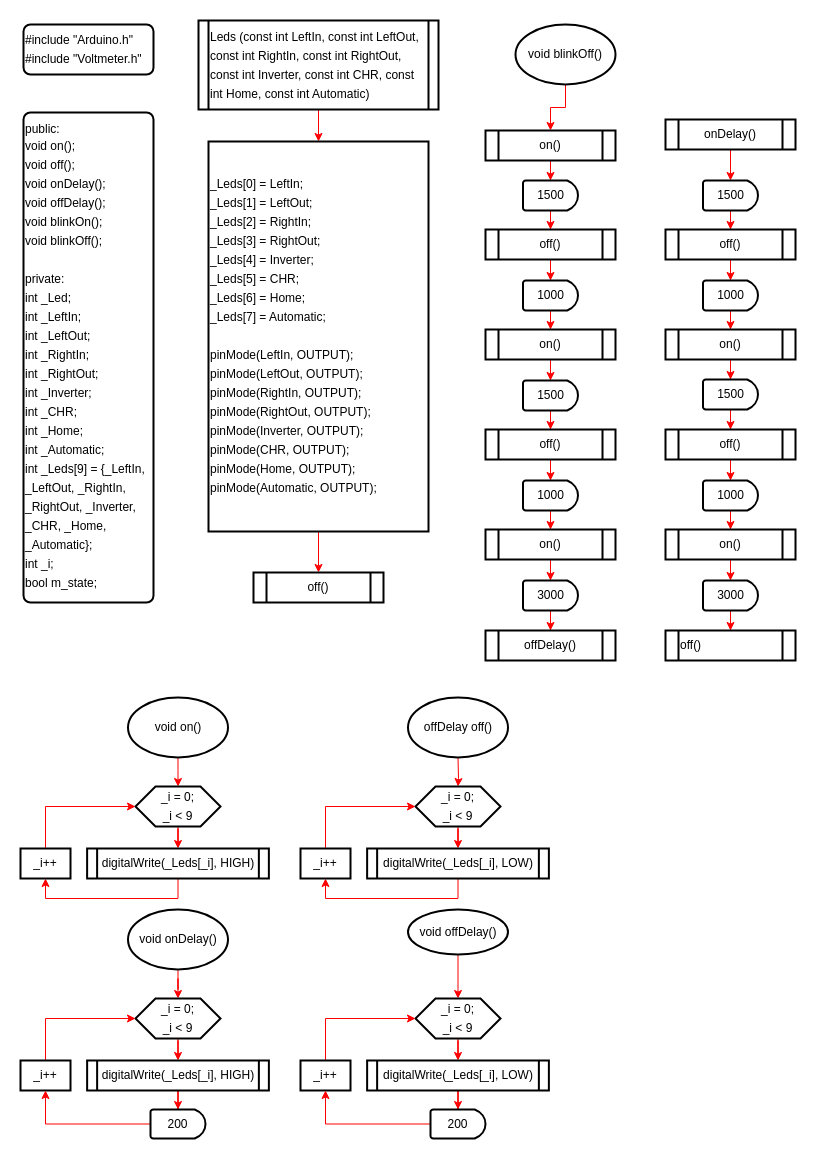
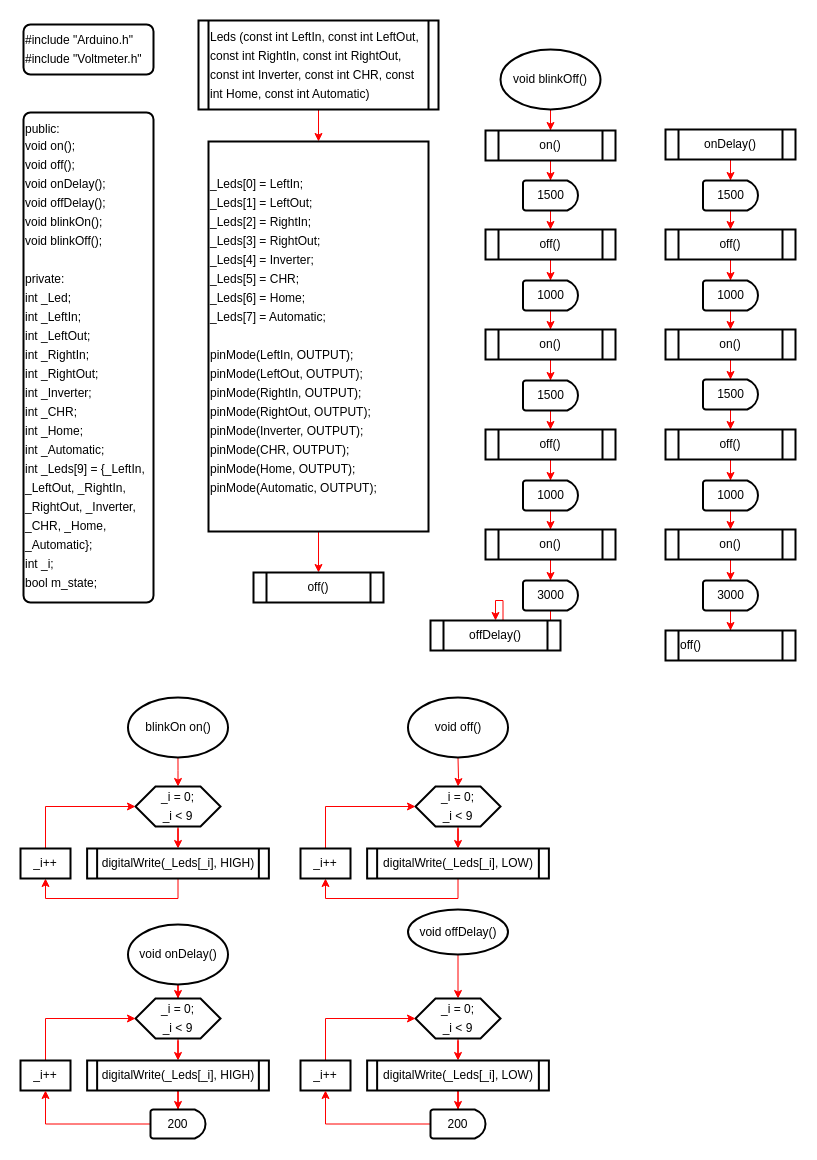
- <mxCell id="80" value="void blinkOff()" style="strokeWidth=2;html=1;shape=mxgraph.flowchart.start_1;whiteSpace=wrap;rounded=0;fontColor=#000000;strokeColor=#000000;fillColor=#FFFFFF;arcSize=14;" vertex="1" parent="1"><mxGeometry x="515" y="24" width="100" height="60" as="geometry" /></mxCell>
+ <mxCell id="80" value="void blinkOff()" style="strokeWidth=2;html=1;shape=mxgraph.flowchart.start_1;whiteSpace=wrap;rounded=0;fontColor=#000000;strokeColor=#000000;fillColor=#FFFFFF;arcSize=14;" vertex="1" parent="1"><mxGeometry x="500" y="49" width="100" height="60" as="geometry" /></mxCell>
- <mxCell id="32" value="onDelay()" style="shape=process;whiteSpace=wrap;html=1;backgroundOutline=1;rounded=0;fontColor=#000000;strokeColor=#000000;strokeWidth=2;fillColor=#FFFFFF;arcSize=14;" parent="1" vertex="1"><mxGeometry x="665" y="119" width="130" height="30" as="geometry" /></mxCell>
+ <mxCell id="32" value="onDelay()" style="shape=process;whiteSpace=wrap;html=1;backgroundOutline=1;rounded=0;fontColor=#000000;strokeColor=#000000;strokeWidth=2;fillColor=#FFFFFF;arcSize=14;" parent="1" vertex="1"><mxGeometry x="665" y="129" width="130" height="30" as="geometry" /></mxCell>
- <mxCell id="30" value="offDelay()" style="shape=process;whiteSpace=wrap;html=1;backgroundOutline=1;rounded=0;fontColor=#000000;align=center;strokeColor=#000000;strokeWidth=2;fillColor=#FFFFFF;arcSize=14;" parent="1" vertex="1"><mxGeometry x="485" y="630" width="130" height="30" as="geometry" /></mxCell>
+ <mxCell id="30" value="offDelay()" style="shape=process;whiteSpace=wrap;html=1;backgroundOutline=1;rounded=0;fontColor=#000000;align=center;strokeColor=#000000;strokeWidth=2;fillColor=#FFFFFF;arcSize=14;" parent="1" vertex="1"><mxGeometry x="430" y="620" width="130" height="30" as="geometry" /></mxCell>
- <mxCell id="81" value="void on()" style="strokeWidth=2;html=1;shape=mxgraph.flowchart.start_1;whiteSpace=wrap;rounded=0;fontColor=#000000;strokeColor=#000000;fillColor=#FFFFFF;arcSize=14;" vertex="1" parent="1"><mxGeometry x="127.5" y="697" width="100" height="60" as="geometry" /></mxCell>
+ <mxCell id="81" value="blinkOn on()" style="strokeWidth=2;html=1;shape=mxgraph.flowchart.start_1;whiteSpace=wrap;rounded=0;fontColor=#000000;strokeColor=#000000;fillColor=#FFFFFF;arcSize=14;" vertex="1" parent="1"><mxGeometry x="127.5" y="697" width="100" height="60" as="geometry" /></mxCell>
- <mxCell id="82" value="offDelay off()" style="strokeWidth=2;html=1;shape=mxgraph.flowchart.start_1;whiteSpace=wrap;rounded=0;fontColor=#000000;strokeColor=#000000;fillColor=#FFFFFF;arcSize=14;" vertex="1" parent="1"><mxGeometry x="407.5" y="697" width="100" height="60" as="geometry" /></mxCell>
+ <mxCell id="82" value="void off()" style="strokeWidth=2;html=1;shape=mxgraph.flowchart.start_1;whiteSpace=wrap;rounded=0;fontColor=#000000;strokeColor=#000000;fillColor=#FFFFFF;arcSize=14;" vertex="1" parent="1"><mxGeometry x="407.5" y="697" width="100" height="60" as="geometry" /></mxCell>
- <mxCell id="83" value="void onDelay()" style="strokeWidth=2;html=1;shape=mxgraph.flowchart.start_1;whiteSpace=wrap;rounded=0;fontColor=#000000;strokeColor=#000000;fillColor=#FFFFFF;arcSize=14;" vertex="1" parent="1"><mxGeometry x="127.5" y="909" width="100" height="60" as="geometry" /></mxCell>
+ <mxCell id="83" value="void onDelay()" style="strokeWidth=2;html=1;shape=mxgraph.flowchart.start_1;whiteSpace=wrap;rounded=0;fontColor=#000000;strokeColor=#000000;fillColor=#FFFFFF;arcSize=14;" vertex="1" parent="1"><mxGeometry x="127.5" y="924" width="100" height="60" as="geometry" /></mxCell>
